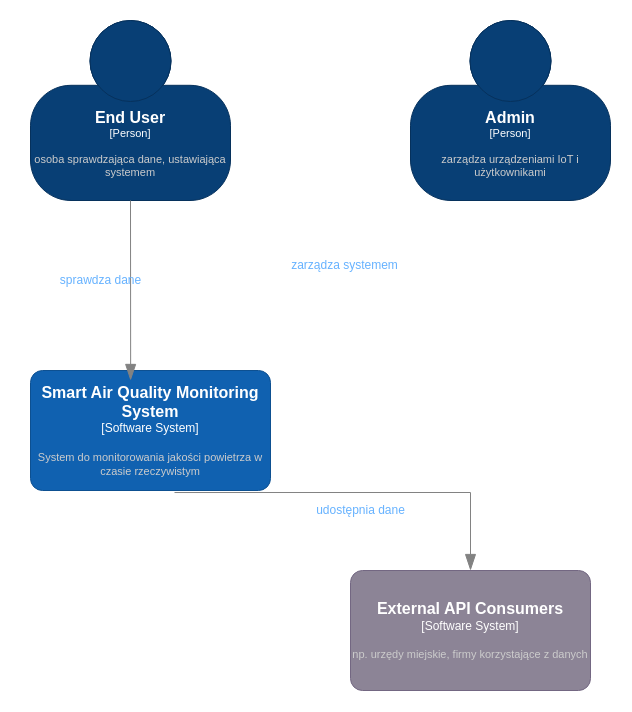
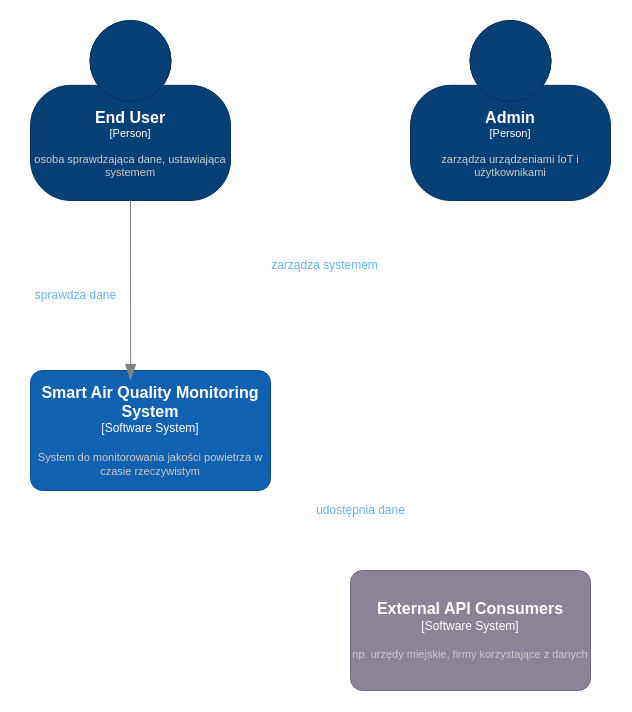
- <mxCell id="8" value="&lt;span style=&quot;color: rgb(102, 178, 255);&quot;&gt;zarządza systemem&lt;/span&gt;" style="text;html=1;align=center;verticalAlign=middle;resizable=0;points=[];autosize=1;strokeColor=none;fillColor=none;" vertex="1" parent="1"><mxGeometry x="279" y="250" width="130" height="30" as="geometry" /></mxCell>
+ <mxCell id="8" value="&lt;span style=&quot;color: rgb(102, 178, 255);&quot;&gt;zarządza systemem&lt;/span&gt;" style="text;html=1;align=center;verticalAlign=middle;resizable=0;points=[];autosize=1;strokeColor=none;fillColor=none;" vertex="1" parent="1"><mxGeometry x="259" y="250" width="130" height="30" as="geometry" /></mxCell>
- <mxCell id="7" value="&lt;span style=&quot;color: rgb(102, 178, 255);&quot;&gt;sprawdza dane&lt;/span&gt;" style="text;html=1;align=center;verticalAlign=middle;resizable=0;points=[];autosize=1;strokeColor=none;fillColor=none;" vertex="1" parent="1"><mxGeometry x="45" y="265" width="110" height="30" as="geometry" /></mxCell>
+ <mxCell id="7" value="&lt;span style=&quot;color: rgb(102, 178, 255);&quot;&gt;sprawdza dane&lt;/span&gt;" style="text;html=1;align=center;verticalAlign=middle;resizable=0;points=[];autosize=1;strokeColor=none;fillColor=none;" vertex="1" parent="1"><mxGeometry x="20" y="280" width="110" height="30" as="geometry" /></mxCell>
- <mxCell id="9" value="" style="endArrow=blockThin;html=1;fontSize=10;fontColor=#404040;strokeWidth=1;endFill=1;strokeColor=#828282;elbow=vertical;metaEdit=1;endSize=14;startSize=14;jumpStyle=arc;jumpSize=16;rounded=0;edgeStyle=orthogonalEdgeStyle;entryX=0.5;entryY=0;entryDx=0;entryDy=0;entryPerimeter=0;exitX=0.6;exitY=1.017;exitDx=0;exitDy=0;exitPerimeter=0;" edge="1" parent="1" source="3" target="5"><mxGeometry width="240" relative="1" as="geometry"><mxPoint x="230" y="670" as="sourcePoint" /><mxPoint x="470" y="670" as="targetPoint" /></mxGeometry></mxCell>
